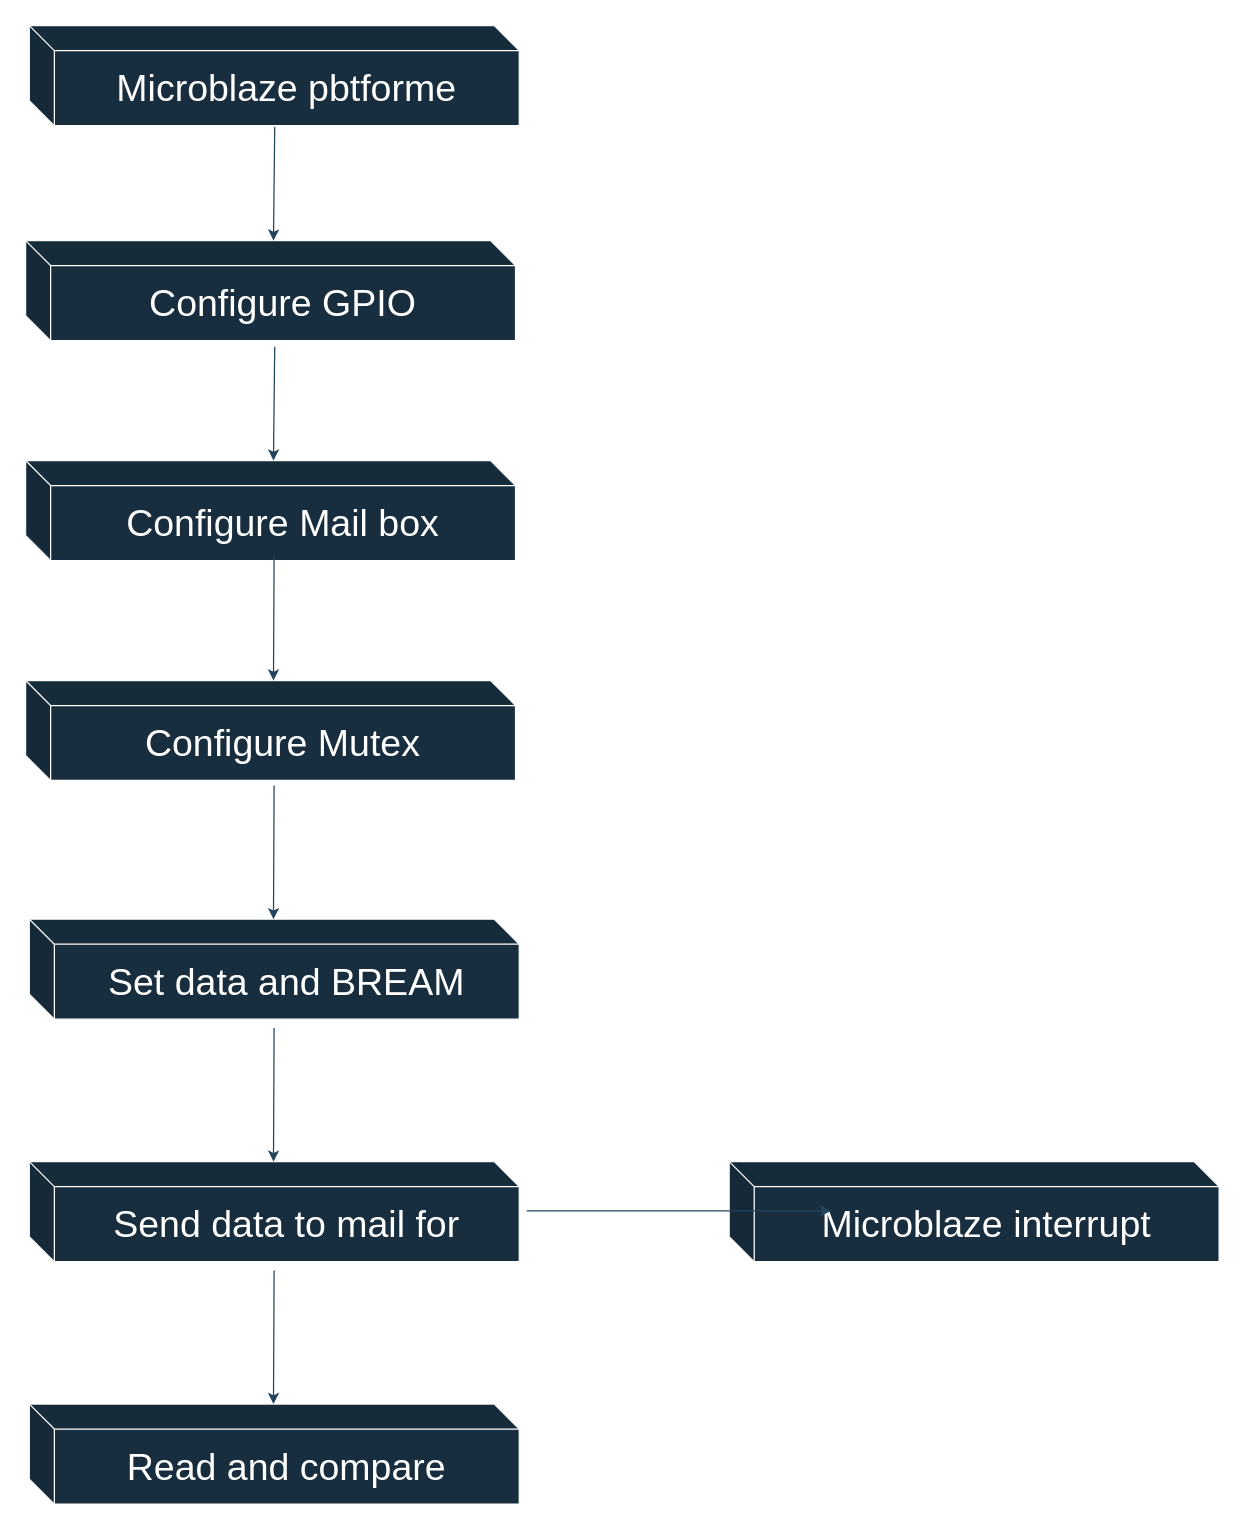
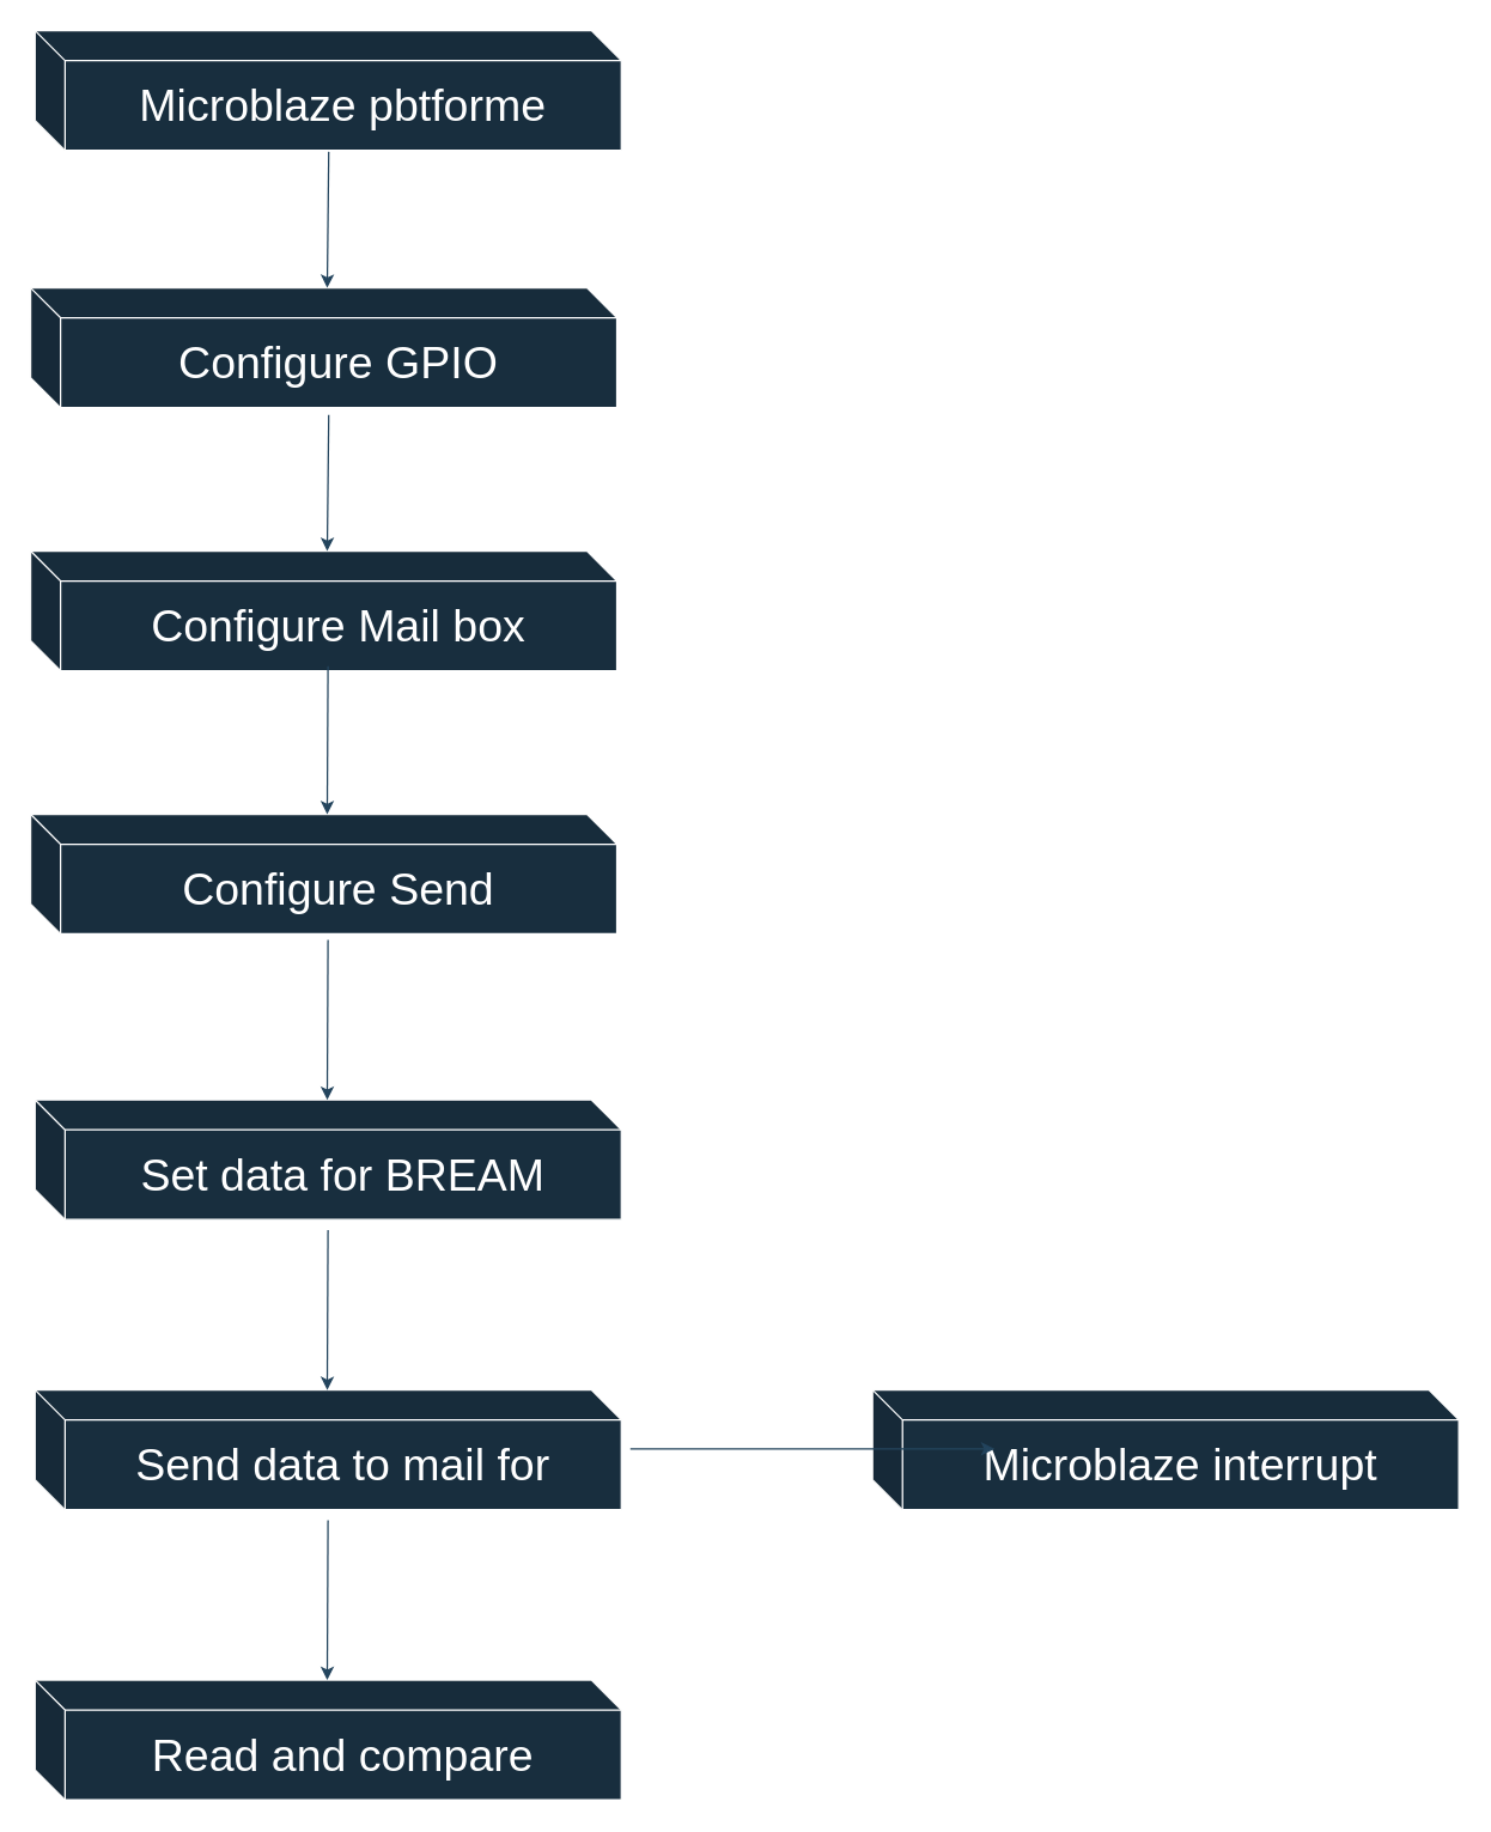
- <mxCell id="7" value="&lt;font style=&quot;font-size: 30px;&quot;&gt;Configure Mutex&lt;br&gt;&lt;/font&gt;" style="shape=cube;whiteSpace=wrap;html=1;boundedLbl=1;backgroundOutline=1;darkOpacity=0.05;darkOpacity2=0.1;fillStyle=auto;flipV=0;flipH=0;labelBackgroundColor=none;fillColor=#182E3E;strokeColor=#FFFFFF;fontColor=#FFFFFF;" vertex="1" parent="1"><mxGeometry x="20" y="544" width="392" height="80" as="geometry" /></mxCell>
+ <mxCell id="7" value="&lt;font style=&quot;font-size: 30px;&quot;&gt;Configure Send&lt;br&gt;&lt;/font&gt;" style="shape=cube;whiteSpace=wrap;html=1;boundedLbl=1;backgroundOutline=1;darkOpacity=0.05;darkOpacity2=0.1;fillStyle=auto;flipV=0;flipH=0;labelBackgroundColor=none;fillColor=#182E3E;strokeColor=#FFFFFF;fontColor=#FFFFFF;" vertex="1" parent="1"><mxGeometry x="20" y="544" width="392" height="80" as="geometry" /></mxCell>
- <mxCell id="8" value="&lt;font style=&quot;font-size: 30px;&quot;&gt;Set data and BREAM&lt;br&gt;&lt;/font&gt;" style="shape=cube;whiteSpace=wrap;html=1;boundedLbl=1;backgroundOutline=1;darkOpacity=0.05;darkOpacity2=0.1;fillStyle=auto;flipV=0;flipH=0;labelBackgroundColor=none;fillColor=#182E3E;strokeColor=#FFFFFF;fontColor=#FFFFFF;" vertex="1" parent="1"><mxGeometry x="23" y="735" width="392" height="80" as="geometry" /></mxCell>
+ <mxCell id="8" value="&lt;font style=&quot;font-size: 30px;&quot;&gt;Set data for BREAM&lt;br&gt;&lt;/font&gt;" style="shape=cube;whiteSpace=wrap;html=1;boundedLbl=1;backgroundOutline=1;darkOpacity=0.05;darkOpacity2=0.1;fillStyle=auto;flipV=0;flipH=0;labelBackgroundColor=none;fillColor=#182E3E;strokeColor=#FFFFFF;fontColor=#FFFFFF;" vertex="1" parent="1"><mxGeometry x="23" y="735" width="392" height="80" as="geometry" /></mxCell>
